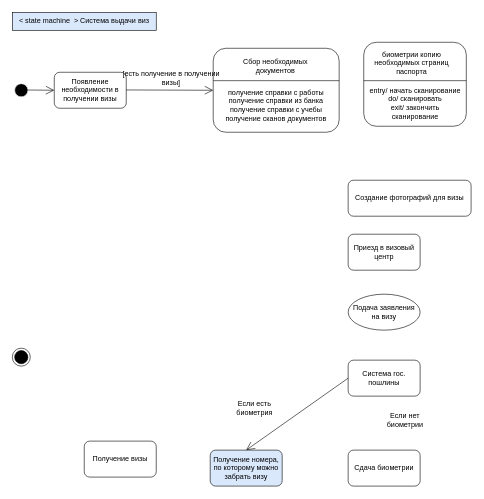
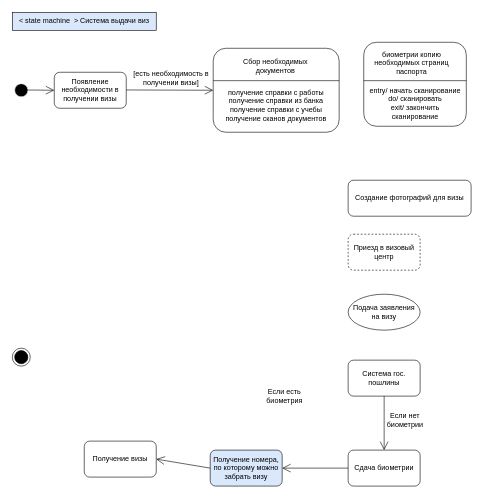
- <mxCell id="29" value="[есть получение в получении визы]" style="text;html=1;strokeColor=none;fillColor=none;align=center;verticalAlign=middle;whiteSpace=wrap;rounded=0;" vertex="1" parent="1"><mxGeometry x="200" y="120" width="170" height="20" as="geometry" /></mxCell>
+ <mxCell id="29" value="[есть необходимость в получении визы]" style="text;html=1;strokeColor=none;fillColor=none;align=center;verticalAlign=middle;whiteSpace=wrap;rounded=0;" vertex="1" parent="1"><mxGeometry x="200" y="120" width="170" height="20" as="geometry" /></mxCell>
- <mxCell id="14" value="Приезд в визовый центр" style="rounded=1;whiteSpace=wrap;html=1;strokeColor=#000000;" vertex="1" parent="1"><mxGeometry x="580" y="390" width="120" height="60" as="geometry" /></mxCell>
+ <mxCell id="14" value="Приезд в визовый центр" style="rounded=1;whiteSpace=wrap;html=1;strokeColor=#000000;dashed=1;" vertex="1" parent="1"><mxGeometry x="580" y="390" width="120" height="60" as="geometry" /></mxCell>
- <mxCell id="25" value="Если есть биометрия" style="text;html=1;strokeColor=none;fillColor=none;align=center;verticalAlign=middle;whiteSpace=wrap;rounded=0;" vertex="1" parent="1"><mxGeometry x="404" y="670" width="40" height="20" as="geometry" /></mxCell>
+ <mxCell id="25" value="Если есть биометрия" style="text;html=1;strokeColor=none;fillColor=none;align=center;verticalAlign=middle;whiteSpace=wrap;rounded=0;" vertex="1" parent="1"><mxGeometry x="454" y="650" width="40" height="20" as="geometry" /></mxCell>
- <mxCell id="26" value="" style="endArrow=open;endFill=1;endSize=12;html=1;exitX=0;exitY=0.5;exitDx=0;exitDy=0;entryX=0.5;entryY=0;entryDx=0;entryDy=0;" edge="1" parent="1" source="13" target="16"><mxGeometry width="160" relative="1" as="geometry"><mxPoint x="390" y="700" as="sourcePoint" /><mxPoint x="550" y="700" as="targetPoint" /></mxGeometry></mxCell>
+ <mxCell id="23" value="" style="endArrow=open;endFill=1;endSize=12;html=1;exitX=0.5;exitY=1;exitDx=0;exitDy=0;entryX=0.5;entryY=0;entryDx=0;entryDy=0;" edge="1" parent="1" source="13" target="12"><mxGeometry width="160" relative="1" as="geometry"><mxPoint x="640" y="754" as="sourcePoint" /><mxPoint x="650" y="750" as="targetPoint" /></mxGeometry></mxCell>
+ <mxCell id="28" value="" style="endArrow=open;endFill=1;endSize=12;html=1;exitX=0;exitY=0.5;exitDx=0;exitDy=0;entryX=1;entryY=0.5;entryDx=0;entryDy=0;" edge="1" parent="1" source="16" target="17"><mxGeometry width="160" relative="1" as="geometry"><mxPoint x="390" y="640" as="sourcePoint" /><mxPoint x="550" y="640" as="targetPoint" /></mxGeometry></mxCell>
+ <mxCell id="27" value="" style="endArrow=open;endFill=1;endSize=12;html=1;exitX=0;exitY=0.5;exitDx=0;exitDy=0;entryX=1;entryY=0.5;entryDx=0;entryDy=0;" edge="1" parent="1" source="12" target="16"><mxGeometry width="160" relative="1" as="geometry"><mxPoint x="390" y="700" as="sourcePoint" /><mxPoint x="550" y="700" as="targetPoint" /></mxGeometry></mxCell>
